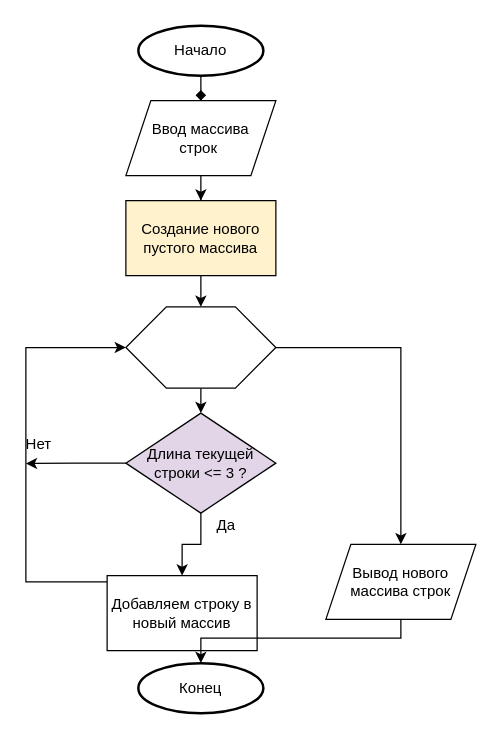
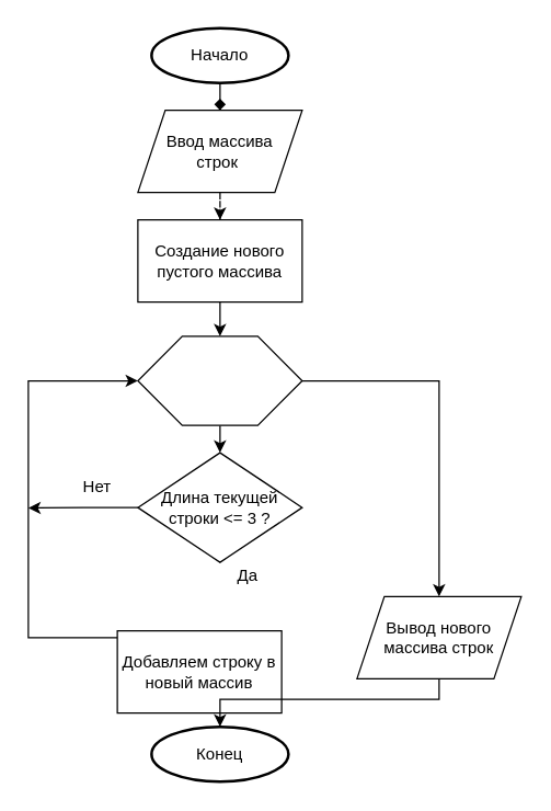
- <mxCell id="2" value="" style="edgeStyle=orthogonalEdgeStyle;rounded=0;orthogonalLoop=1;jettySize=auto;html=1;" edge="1" parent="1" source="3" target="8"><mxGeometry relative="1" as="geometry" /></mxCell>
+ <mxCell id="2" value="" style="edgeStyle=orthogonalEdgeStyle;rounded=0;orthogonalLoop=1;jettySize=auto;html=1;dashed=1;" edge="1" parent="1" source="3" target="8"><mxGeometry relative="1" as="geometry" /></mxCell>
- <mxCell id="8" value="Создание нового пустого массива" style="rounded=0;whiteSpace=wrap;html=1;fillColor=#fff2cc;" vertex="1" parent="1"><mxGeometry x="100" y="160" width="120" height="60" as="geometry" /></mxCell>
+ <mxCell id="8" value="Создание нового пустого массива" style="rounded=0;whiteSpace=wrap;html=1;" vertex="1" parent="1"><mxGeometry x="100" y="160" width="120" height="60" as="geometry" /></mxCell>
- <mxCell id="18" value="Нет" style="text;html=1;align=center;verticalAlign=middle;resizable=0;points=[];autosize=1;strokeColor=none;fillColor=none;" vertex="1" parent="1"><mxGeometry x="10" y="340" width="40" height="30" as="geometry" /></mxCell>
+ <mxCell id="18" value="Нет" style="text;html=1;align=center;verticalAlign=middle;resizable=0;points=[];autosize=1;strokeColor=none;fillColor=none;" vertex="1" parent="1"><mxGeometry x="50" y="340" width="40" height="30" as="geometry" /></mxCell>
- <mxCell id="14" value="Длина текущей строки &amp;lt;= 3 ?" style="rhombus;whiteSpace=wrap;html=1;fillColor=#e1d5e7;" vertex="1" parent="1"><mxGeometry x="100" y="330" width="120" height="80" as="geometry" /></mxCell>
+ <mxCell id="14" value="Длина текущей строки &amp;lt;= 3 ?" style="rhombus;whiteSpace=wrap;html=1;" vertex="1" parent="1"><mxGeometry x="100" y="330" width="120" height="80" as="geometry" /></mxCell>
- <mxCell id="12" value="" style="edgeStyle=orthogonalEdgeStyle;rounded=0;orthogonalLoop=1;jettySize=auto;html=1;entryX=0.5;entryY=0;entryDx=0;entryDy=0;" edge="1" parent="1" source="14" target="16"><mxGeometry relative="1" as="geometry"><mxPoint x="160" y="430" as="targetPoint" /></mxGeometry></mxCell>
